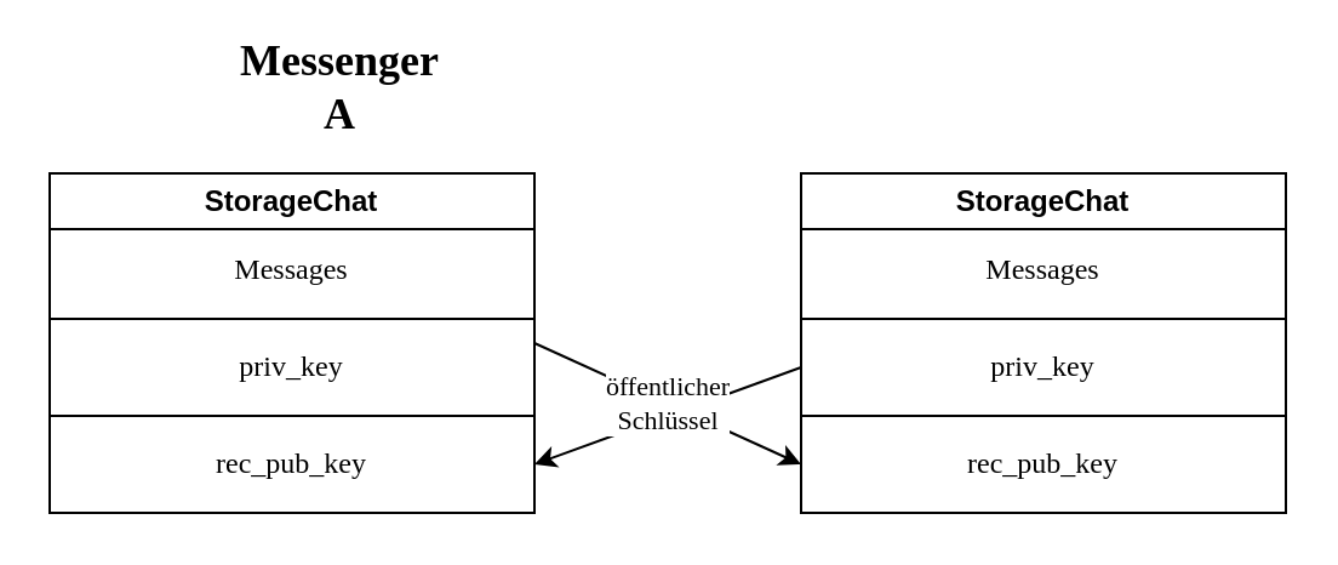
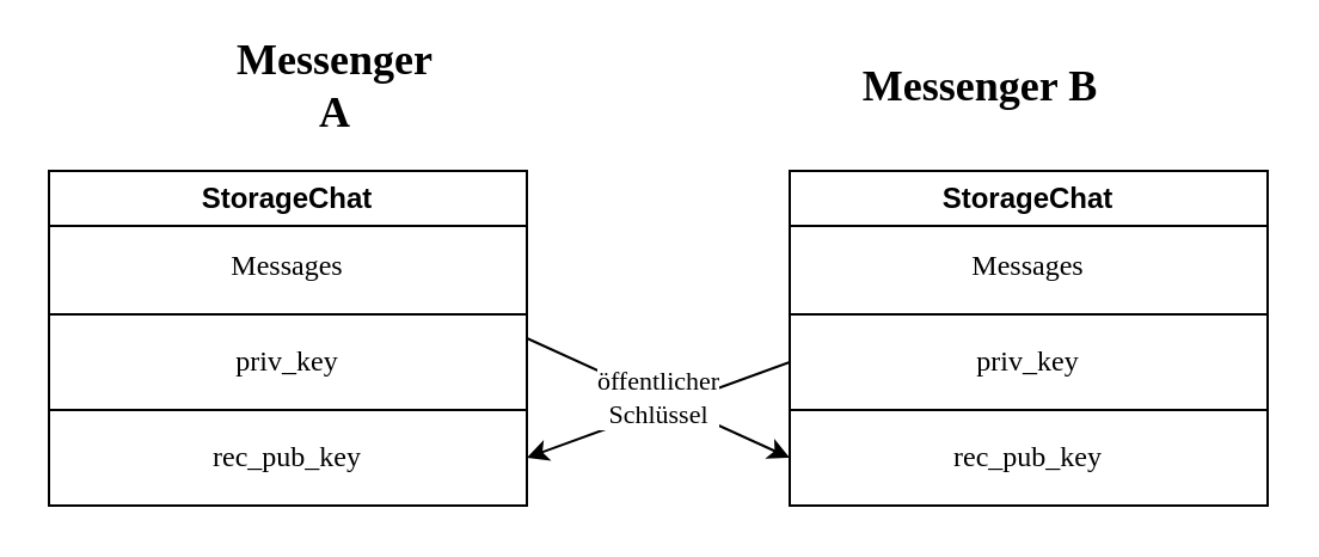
+ <mxCell id="10" value="&lt;h2&gt;&lt;font data-font-src=&quot;https://fonts.googleapis.com/css?family=Carlito&quot; face=&quot;Carlito&quot;&gt;Messenger B&lt;/font&gt;&lt;/h2&gt;" style="text;html=1;strokeColor=none;fillColor=none;align=center;verticalAlign=middle;whiteSpace=wrap;rounded=0;" vertex="1" parent="1"><mxGeometry x="345" y="20" width="130" height="30" as="geometry" /></mxCell>
